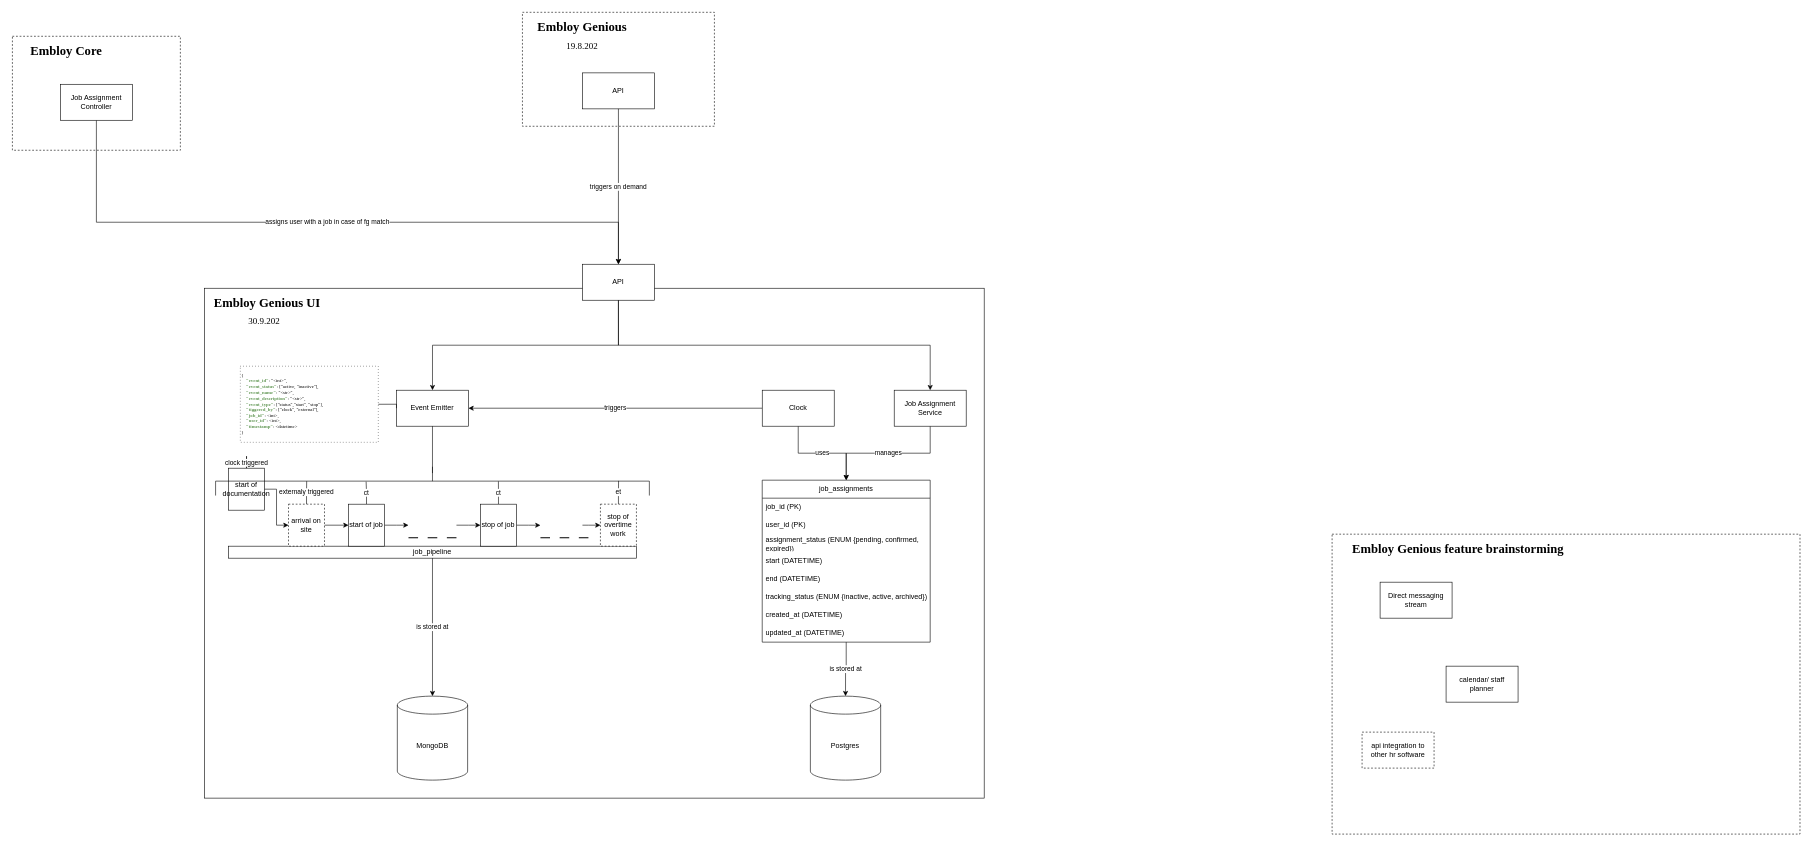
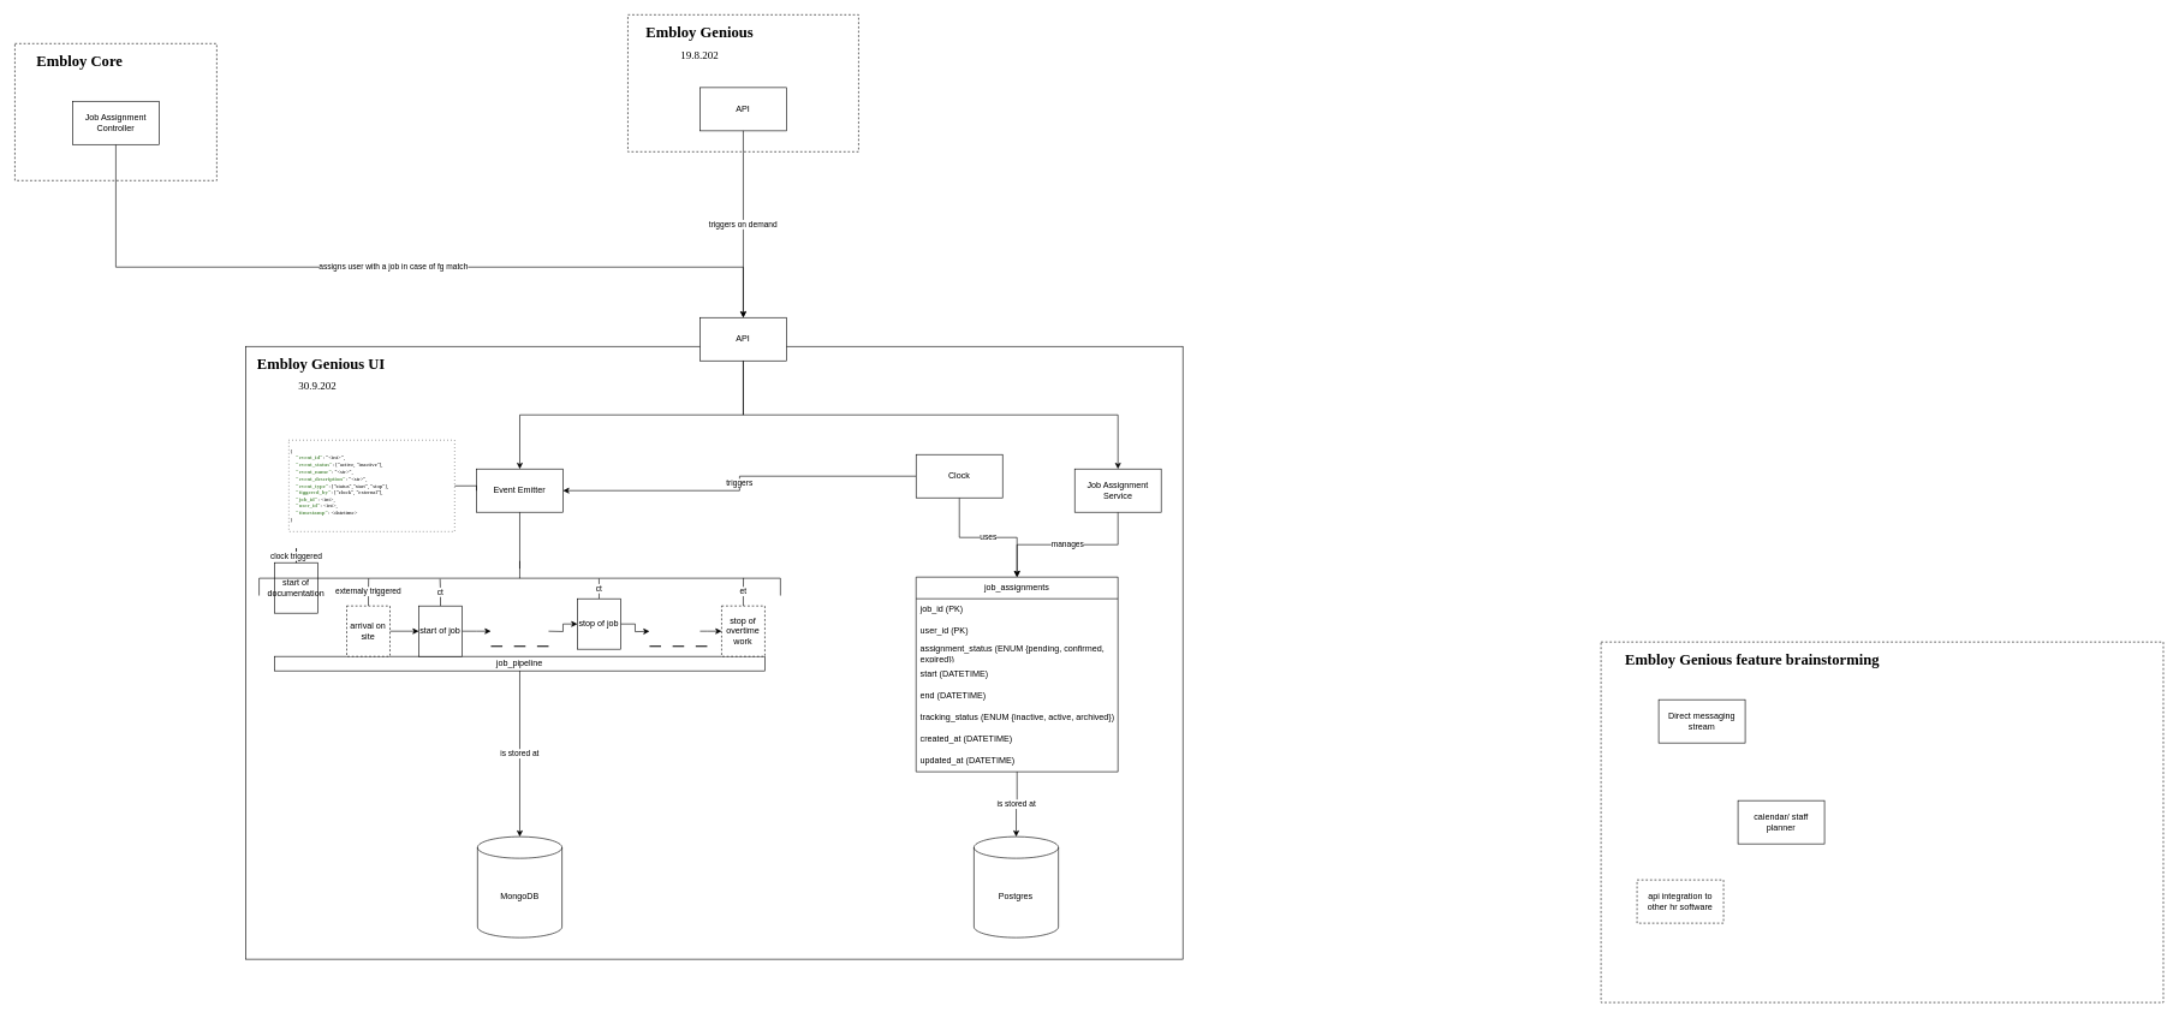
- <mxCell id="20" value="Clock" style="rounded=0;whiteSpace=wrap;html=1;" parent="5" vertex="1"><mxGeometry x="1250" y="590" width="120" height="60" as="geometry" /></mxCell>
+ <mxCell id="20" value="Clock" style="rounded=0;whiteSpace=wrap;html=1;" parent="5" vertex="1"><mxGeometry x="1250" y="570" width="120" height="60" as="geometry" /></mxCell>
- <mxCell id="29" style="edgeStyle=orthogonalEdgeStyle;rounded=0;orthogonalLoop=1;jettySize=auto;html=1;exitX=1;exitY=0.5;exitDx=0;exitDy=0;entryX=0;entryY=0.5;entryDx=0;entryDy=0;" parent="5" source="23" target="28" edge="1"><mxGeometry relative="1" as="geometry" /></mxCell>
- <mxCell id="38" value="stop of job" style="rounded=0;whiteSpace=wrap;html=1;" parent="5" vertex="1"><mxGeometry x="780.27" y="780" width="60" height="70" as="geometry" /></mxCell>
+ <mxCell id="38" value="stop of job" style="rounded=0;whiteSpace=wrap;html=1;" parent="5" vertex="1"><mxGeometry x="780.27" y="770" width="60" height="70" as="geometry" /></mxCell>
